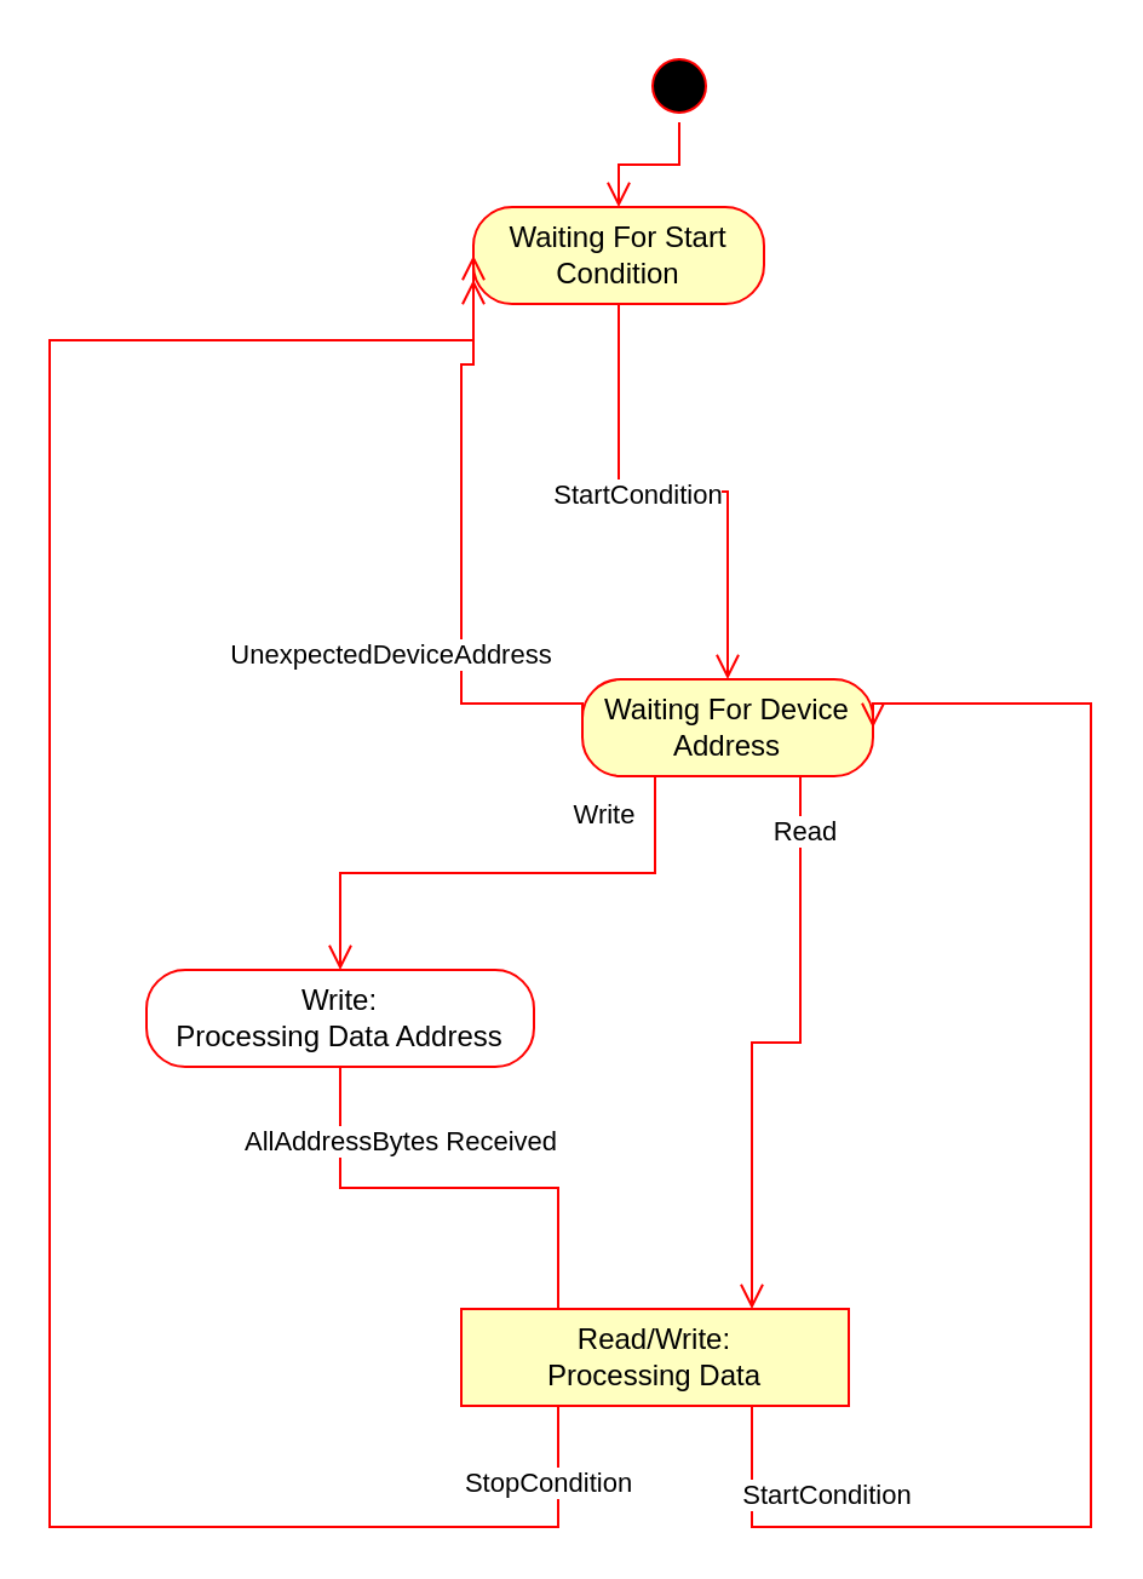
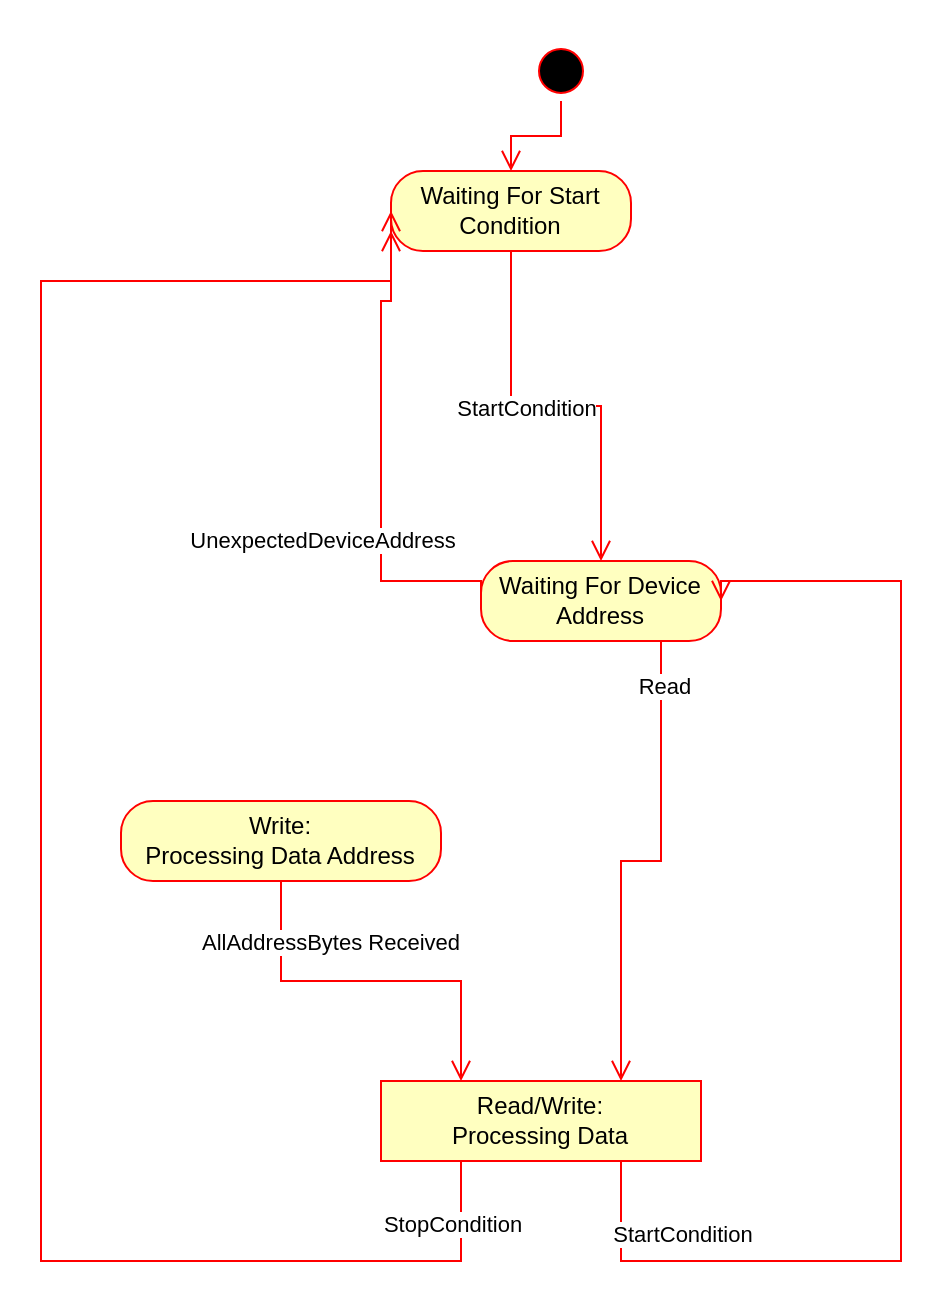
- <mxCell id="12" value="" style="edgeStyle=orthogonalEdgeStyle;html=1;verticalAlign=bottom;endArrow=open;endSize=8;strokeColor=#ff0000;rounded=0;entryX=0.5;entryY=0;entryDx=0;entryDy=0;exitX=0.25;exitY=1;exitDx=0;exitDy=0;" edge="1" source="11" parent="1" target="14"><mxGeometry relative="1" as="geometry"><mxPoint x="280" y="430" as="targetPoint" /></mxGeometry></mxCell>
- <mxCell id="13" value="Write" style="edgeLabel;html=1;align=center;verticalAlign=middle;resizable=0;points=[];" vertex="1" connectable="0" parent="12"><mxGeometry x="0.44" relative="1" as="geometry"><mxPoint x="89" y="-25" as="offset" /></mxGeometry></mxCell>
- <mxCell id="14" value="Write:&lt;br&gt;Processing Data Address" style="rounded=1;whiteSpace=wrap;html=1;arcSize=40;fontColor=#000000;fillColor=#ffffff;strokeColor=#ff0000;" vertex="1" parent="1"><mxGeometry x="60" y="400" width="160" height="40" as="geometry" /></mxCell>
+ <mxCell id="14" value="Write:&lt;br&gt;Processing Data Address" style="rounded=1;whiteSpace=wrap;html=1;arcSize=40;fontColor=#000000;fillColor=#ffffc0;strokeColor=#ff0000;" vertex="1" parent="1"><mxGeometry x="60" y="400" width="160" height="40" as="geometry" /></mxCell>
- <mxCell id="15" value="" style="edgeStyle=orthogonalEdgeStyle;html=1;verticalAlign=bottom;endArrow=none;endSize=8;strokeColor=#ff0000;rounded=0;entryX=0.25;entryY=0;entryDx=0;entryDy=0;exitX=0.5;exitY=1;exitDx=0;exitDy=0;" edge="1" source="14" parent="1" target="21"><mxGeometry relative="1" as="geometry"><mxPoint x="110" y="550" as="targetPoint" /></mxGeometry></mxCell>
+ <mxCell id="15" value="" style="edgeStyle=orthogonalEdgeStyle;html=1;verticalAlign=bottom;endArrow=open;endSize=8;strokeColor=#ff0000;rounded=0;entryX=0.25;entryY=0;entryDx=0;entryDy=0;exitX=0.5;exitY=1;exitDx=0;exitDy=0;" edge="1" source="14" parent="1" target="21"><mxGeometry relative="1" as="geometry"><mxPoint x="110" y="550" as="targetPoint" /></mxGeometry></mxCell>
